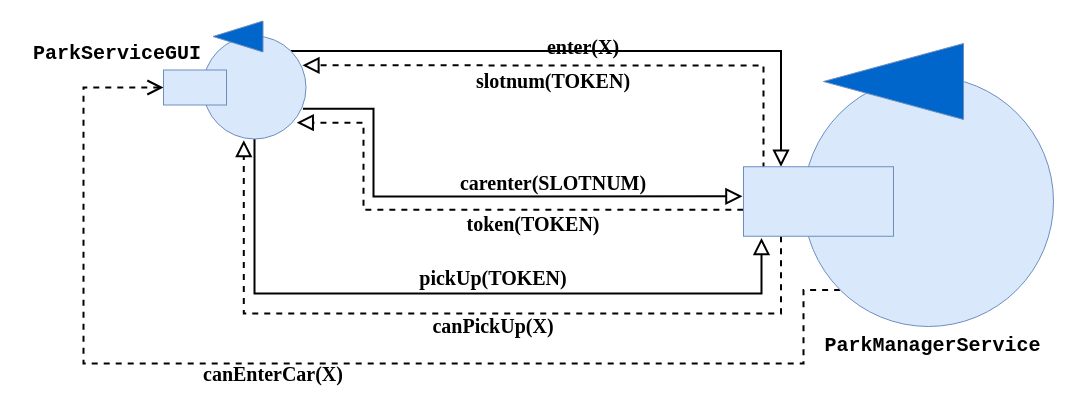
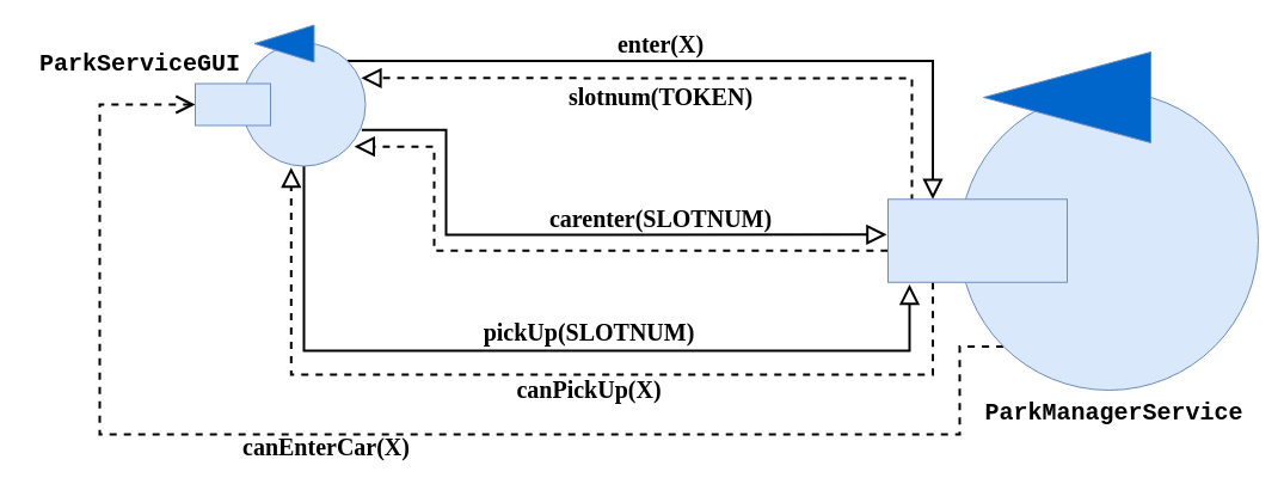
- <mxCell id="17" value="enter(X)" style="text;html=1;strokeColor=none;fillColor=none;align=center;verticalAlign=middle;whiteSpace=wrap;rounded=0;fontFamily=Verdana;fontSize=20;fontStyle=1" parent="1" vertex="1"><mxGeometry x="453" y="36" width="260" height="20" as="geometry" /></mxCell>
+ <mxCell id="17" value="enter(X)" style="text;html=1;strokeColor=none;fillColor=none;align=center;verticalAlign=middle;whiteSpace=wrap;rounded=0;fontFamily=Verdana;fontSize=20;fontStyle=1" parent="1" vertex="1"><mxGeometry x="423" y="26" width="260" height="20" as="geometry" /></mxCell>
- <mxCell id="20" value="token(TOKEN)" style="text;html=1;strokeColor=none;fillColor=none;align=center;verticalAlign=middle;whiteSpace=wrap;rounded=0;fontFamily=Verdana;fontSize=20;fontStyle=1" parent="1" vertex="1"><mxGeometry x="403" y="213" width="260" height="20" as="geometry" /></mxCell>
- <mxCell id="21" value="pickUp(TOKEN)" style="text;html=1;strokeColor=none;fillColor=none;align=center;verticalAlign=middle;whiteSpace=wrap;rounded=0;fontFamily=Verdana;fontSize=20;fontStyle=1" parent="1" vertex="1"><mxGeometry x="363" y="267" width="260" height="20" as="geometry" /></mxCell>
+ <mxCell id="21" value="pickUp(SLOTNUM)" style="text;html=1;strokeColor=none;fillColor=none;align=center;verticalAlign=middle;whiteSpace=wrap;rounded=0;fontFamily=Verdana;fontSize=20;fontStyle=1" parent="1" vertex="1"><mxGeometry x="363" y="267" width="260" height="20" as="geometry" /></mxCell>
